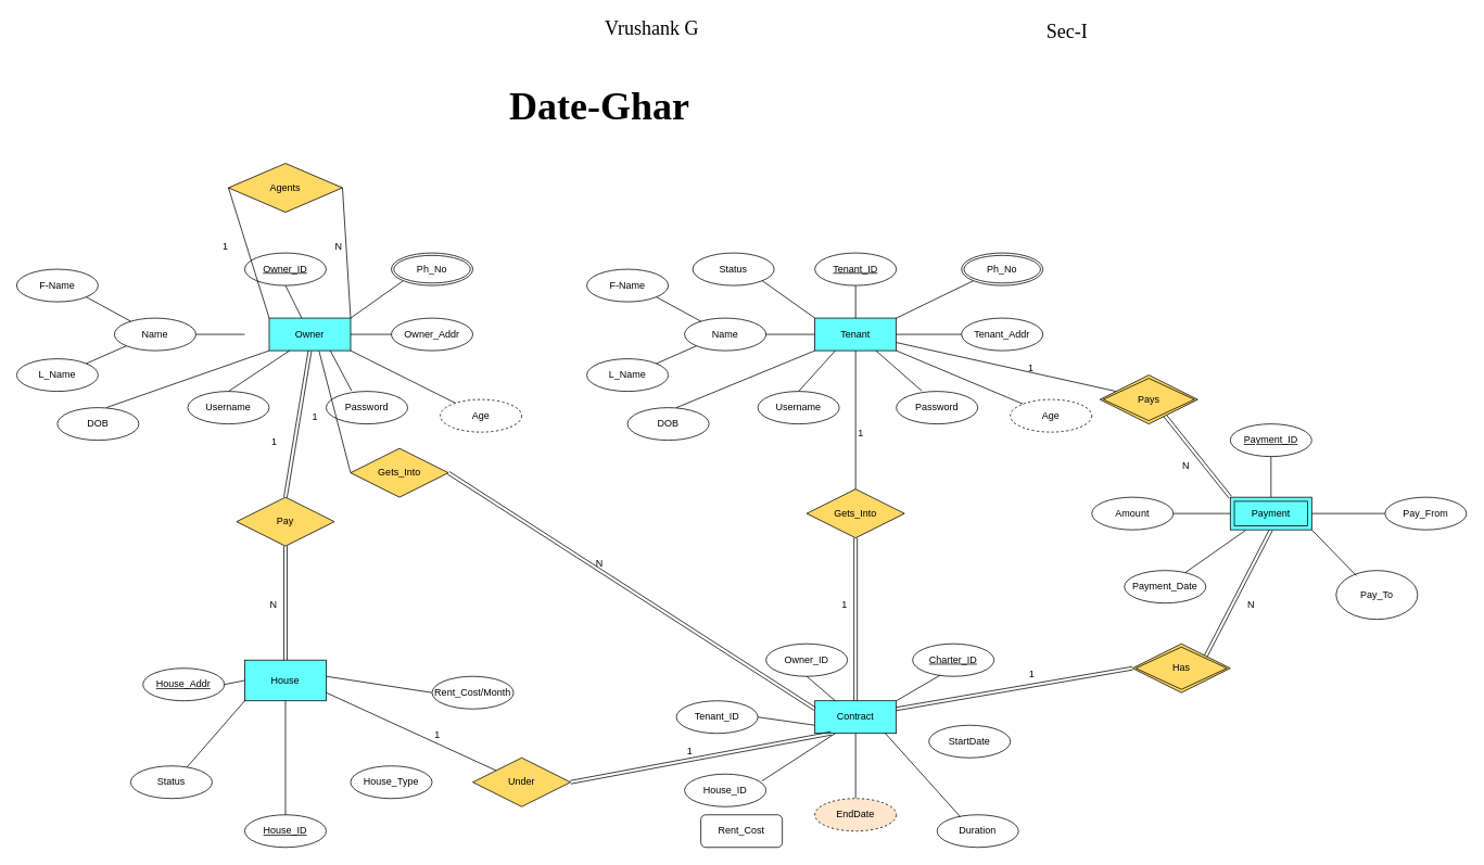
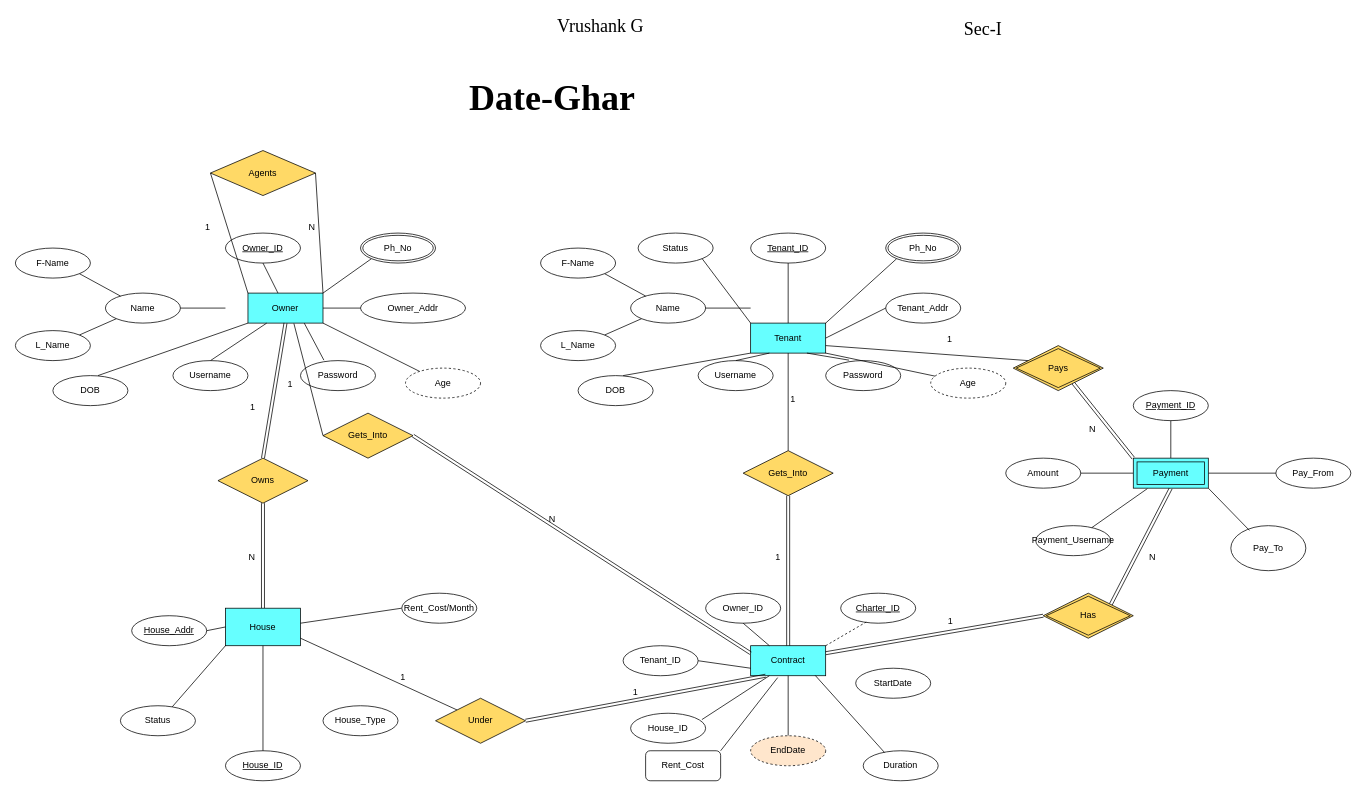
- <mxCell id="7" value="Owner_Addr" style="ellipse;whiteSpace=wrap;html=1;align=center;" parent="1" vertex="1"><mxGeometry x="480" y="390" width="100" height="40" as="geometry" /></mxCell>
+ <mxCell id="7" value="Owner_Addr" style="ellipse;whiteSpace=wrap;html=1;align=center;" parent="1" vertex="1"><mxGeometry x="480" y="390" width="140" height="40" as="geometry" /></mxCell>
- <mxCell id="23" value="Tenant" style="whiteSpace=wrap;html=1;align=center;fillColor=#66FFFF;" parent="1" vertex="1"><mxGeometry x="1000" y="390" width="100" height="40" as="geometry" /></mxCell>
+ <mxCell id="23" value="Tenant" style="whiteSpace=wrap;html=1;align=center;fillColor=#66FFFF;" parent="1" vertex="1"><mxGeometry x="1000" y="430" width="100" height="40" as="geometry" /></mxCell>
- <mxCell id="46" value="Pay" style="shape=rhombus;perimeter=rhombusPerimeter;whiteSpace=wrap;html=1;align=center;fillColor=#FFD966;" parent="1" vertex="1"><mxGeometry x="290" y="610" width="120" height="60" as="geometry" /></mxCell>
+ <mxCell id="46" value="Owns" style="shape=rhombus;perimeter=rhombusPerimeter;whiteSpace=wrap;html=1;align=center;fillColor=#FFD966;" parent="1" vertex="1"><mxGeometry x="290" y="610" width="120" height="60" as="geometry" /></mxCell>
- <mxCell id="95" value="Payment_Date" style="ellipse;whiteSpace=wrap;html=1;align=center;" parent="1" vertex="1"><mxGeometry x="1380" y="700" width="100" height="40" as="geometry" /></mxCell>
+ <mxCell id="95" value="Payment_Username" style="ellipse;whiteSpace=wrap;html=1;align=center;" parent="1" vertex="1"><mxGeometry x="1380" y="700" width="100" height="40" as="geometry" /></mxCell>
- <mxCell id="84" value="" style="endArrow=none;html=1;rounded=0;exitX=1;exitY=0;exitDx=0;exitDy=0;entryX=0.34;entryY=0.962;entryDx=0;entryDy=0;entryPerimeter=0;" parent="1" source="67" target="79" edge="1"><mxGeometry relative="1" as="geometry"><mxPoint x="1080" y="840" as="sourcePoint" /><mxPoint x="1240" y="840" as="targetPoint" /></mxGeometry></mxCell>
+ <mxCell id="84" value="" style="endArrow=none;html=1;rounded=0;exitX=1;exitY=0;exitDx=0;exitDy=0;entryX=0.34;entryY=0.962;entryDx=0;entryDy=0;entryPerimeter=0;dashed=1;" parent="1" source="67" target="79" edge="1"><mxGeometry relative="1" as="geometry"><mxPoint x="1080" y="840" as="sourcePoint" /><mxPoint x="1240" y="840" as="targetPoint" /></mxGeometry></mxCell>
- <mxCell id="53" value="Rent_Cost/Month" style="ellipse;whiteSpace=wrap;html=1;align=center;" parent="1" vertex="1"><mxGeometry x="530" y="830" width="100" height="40" as="geometry" /></mxCell>
+ <mxCell id="53" value="Rent_Cost/Month" style="ellipse;whiteSpace=wrap;html=1;align=center;" parent="1" vertex="1"><mxGeometry x="535" y="790" width="100" height="40" as="geometry" /></mxCell>
+ <mxCell id="87" value="" style="endArrow=none;html=1;rounded=0;entryX=0.36;entryY=1.063;entryDx=0;entryDy=0;entryPerimeter=0;exitX=1;exitY=0;exitDx=0;exitDy=0;" parent="1" source="81" target="67" edge="1"><mxGeometry relative="1" as="geometry"><mxPoint x="840" y="960" as="sourcePoint" /><mxPoint x="1000" y="960" as="targetPoint" /></mxGeometry></mxCell>
